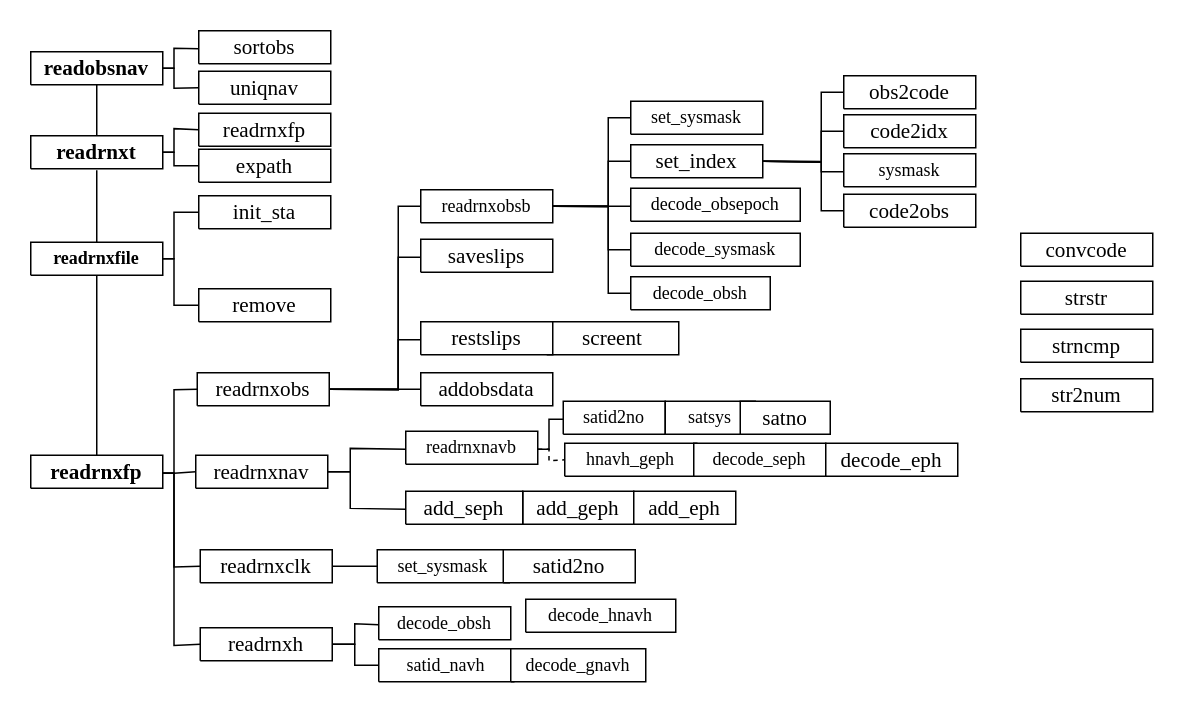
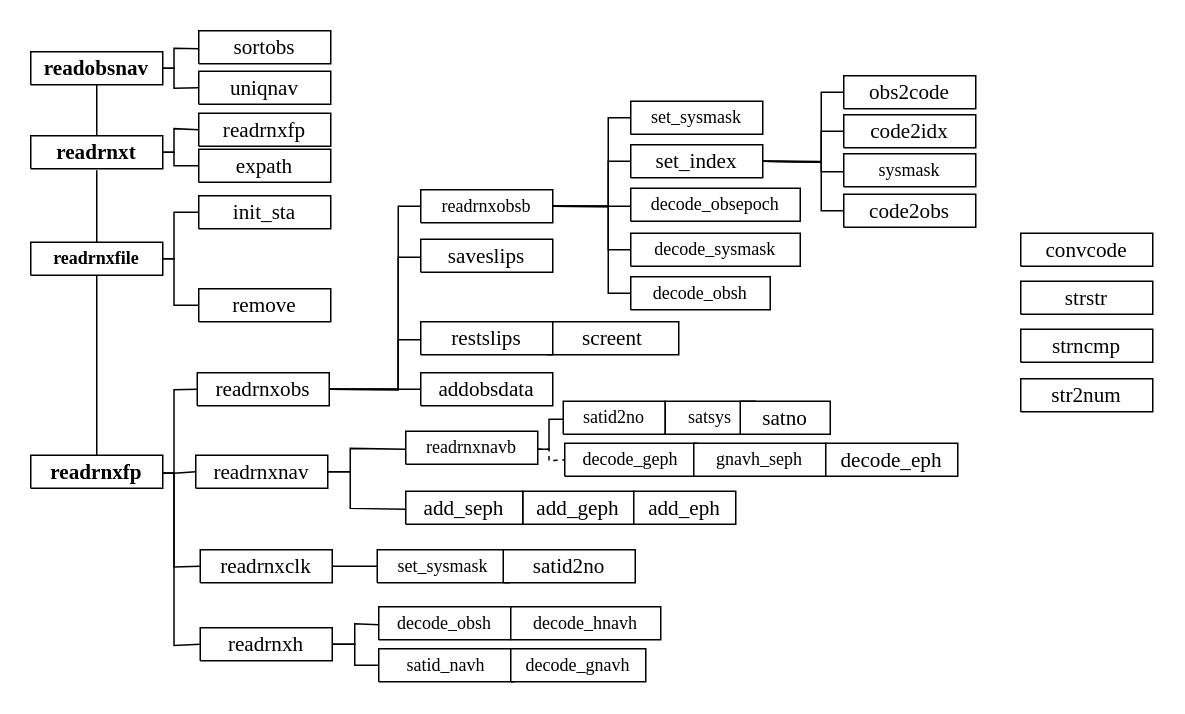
- <mxCell id="45" value="&lt;div style=&quot;&quot;&gt;&lt;font style=&quot;color: rgb(0, 0, 0); direction: ltr; letter-spacing: 0px; line-height: 120%; opacity: 1;&quot;&gt;&lt;font style=&quot;font-size: 12px;&quot;&gt;hnavh_geph&lt;/font&gt;&lt;br&gt;&lt;/font&gt;&lt;/div&gt;" style="verticalAlign=middle;align=center;overflow=width;vsdxID=161;fillColor=#FFFFFF;gradientColor=none;shape=stencil(nZBLDoAgDERP0z3SIyjew0SURgSD+Lu9kMZoXLhwN9O+tukAlrNpJg1SzDH4QW/URgNYgZTkjA4UkwJUgGXng+6DX1zLfmoymdXo17xh5zmRJ6Q42BWCfc2oJfdAr+Yv+AP9Cb7OJ3H/2JG1HNGz/84klThPVCc=);strokeColor=#000000;spacingTop=-1;spacingBottom=-1;spacingLeft=-1;spacingRight=-1;points=[[1,0.5,0],[0.5,0.5,0],[0.5,0,0]];labelBackgroundColor=none;rounded=0;html=1;whiteSpace=wrap;fontFamily=Lucida Console;" parent="1" vertex="1"><mxGeometry x="376" y="295" width="88" height="22" as="geometry" /></mxCell>
+ <mxCell id="45" value="&lt;div style=&quot;&quot;&gt;&lt;font style=&quot;color: rgb(0, 0, 0); direction: ltr; letter-spacing: 0px; line-height: 120%; opacity: 1;&quot;&gt;&lt;font style=&quot;font-size: 12px;&quot;&gt;decode_geph&lt;/font&gt;&lt;br&gt;&lt;/font&gt;&lt;/div&gt;" style="verticalAlign=middle;align=center;overflow=width;vsdxID=161;fillColor=#FFFFFF;gradientColor=none;shape=stencil(nZBLDoAgDERP0z3SIyjew0SURgSD+Lu9kMZoXLhwN9O+tukAlrNpJg1SzDH4QW/URgNYgZTkjA4UkwJUgGXng+6DX1zLfmoymdXo17xh5zmRJ6Q42BWCfc2oJfdAr+Yv+AP9Cb7OJ3H/2JG1HNGz/84klThPVCc=);strokeColor=#000000;spacingTop=-1;spacingBottom=-1;spacingLeft=-1;spacingRight=-1;points=[[1,0.5,0],[0.5,0.5,0],[0.5,0,0]];labelBackgroundColor=none;rounded=0;html=1;whiteSpace=wrap;fontFamily=Lucida Console;" parent="1" vertex="1"><mxGeometry x="376" y="295" width="88" height="22" as="geometry" /></mxCell>
- <mxCell id="46" value="&lt;div style=&quot;&quot;&gt;&lt;font style=&quot;color: rgb(0, 0, 0); direction: ltr; letter-spacing: 0px; line-height: 120%; opacity: 1;&quot;&gt;&lt;font style=&quot;font-size: 12px;&quot;&gt;decode_seph&lt;/font&gt;&lt;br&gt;&lt;/font&gt;&lt;/div&gt;" style="verticalAlign=middle;align=center;overflow=width;vsdxID=162;fillColor=#FFFFFF;gradientColor=none;shape=stencil(nZBLDoAgDERP0z3SIyjew0SURgSD+Lu9kMZoXLhwN9O+tukAlrNpJg1SzDH4QW/URgNYgZTkjA4UkwJUgGXng+6DX1zLfmoymdXo17xh5zmRJ6Q42BWCfc2oJfdAr+Yv+AP9Cb7OJ3H/2JG1HNGz/84klThPVCc=);strokeColor=#000000;spacingTop=-1;spacingBottom=-1;spacingLeft=-1;spacingRight=-1;points=[[1,0.5,0],[0.5,0.5,0],[0.5,0,0]];labelBackgroundColor=none;rounded=0;html=1;whiteSpace=wrap;fontFamily=Lucida Console;" parent="1" vertex="1"><mxGeometry x="462" y="295" width="88" height="22" as="geometry" /></mxCell>
+ <mxCell id="46" value="&lt;div style=&quot;&quot;&gt;&lt;font style=&quot;color: rgb(0, 0, 0); direction: ltr; letter-spacing: 0px; line-height: 120%; opacity: 1;&quot;&gt;&lt;font style=&quot;font-size: 12px;&quot;&gt;gnavh_seph&lt;/font&gt;&lt;br&gt;&lt;/font&gt;&lt;/div&gt;" style="verticalAlign=middle;align=center;overflow=width;vsdxID=162;fillColor=#FFFFFF;gradientColor=none;shape=stencil(nZBLDoAgDERP0z3SIyjew0SURgSD+Lu9kMZoXLhwN9O+tukAlrNpJg1SzDH4QW/URgNYgZTkjA4UkwJUgGXng+6DX1zLfmoymdXo17xh5zmRJ6Q42BWCfc2oJfdAr+Yv+AP9Cb7OJ3H/2JG1HNGz/84klThPVCc=);strokeColor=#000000;spacingTop=-1;spacingBottom=-1;spacingLeft=-1;spacingRight=-1;points=[[1,0.5,0],[0.5,0.5,0],[0.5,0,0]];labelBackgroundColor=none;rounded=0;html=1;whiteSpace=wrap;fontFamily=Lucida Console;" parent="1" vertex="1"><mxGeometry x="462" y="295" width="88" height="22" as="geometry" /></mxCell>
- <mxCell id="16" value="&lt;div style=&quot;&quot;&gt;&lt;font style=&quot;color: rgb(0, 0, 0); direction: ltr; letter-spacing: 0px; line-height: 120%; opacity: 1;&quot;&gt;&lt;font style=&quot;font-size: 12px;&quot;&gt;decode_hnavh&lt;/font&gt;&lt;br&gt;&lt;/font&gt;&lt;/div&gt;" style="verticalAlign=middle;align=center;overflow=width;vsdxID=93;fillColor=#FFFFFF;gradientColor=none;shape=stencil(nZBLDoAgDERP0z3SIyjew0SURgSD+Lu9kMZoXLhwN9O+tukAlrNpJg1SzDH4QW/URgNYgZTkjA4UkwJUgGXng+6DX1zLfmoymdXo17xh5zmRJ6Q42BWCfc2oJfdAr+Yv+AP9Cb7OJ3H/2JG1HNGz/84klThPVCc=);strokeColor=#000000;spacingTop=-1;spacingBottom=-1;spacingLeft=-1;spacingRight=-1;points=[[0,0.5,0],[1,0.5,0],[0.5,1,0],[0.5,0,0]];labelBackgroundColor=none;rounded=0;html=1;whiteSpace=wrap;fontFamily=Lucida Console;" parent="1" vertex="1"><mxGeometry x="350" y="399" width="100" height="22" as="geometry" /></mxCell>
+ <mxCell id="16" value="&lt;div style=&quot;&quot;&gt;&lt;font style=&quot;color: rgb(0, 0, 0); direction: ltr; letter-spacing: 0px; line-height: 120%; opacity: 1;&quot;&gt;&lt;font style=&quot;font-size: 12px;&quot;&gt;decode_hnavh&lt;/font&gt;&lt;br&gt;&lt;/font&gt;&lt;/div&gt;" style="verticalAlign=middle;align=center;overflow=width;vsdxID=93;fillColor=#FFFFFF;gradientColor=none;shape=stencil(nZBLDoAgDERP0z3SIyjew0SURgSD+Lu9kMZoXLhwN9O+tukAlrNpJg1SzDH4QW/URgNYgZTkjA4UkwJUgGXng+6DX1zLfmoymdXo17xh5zmRJ6Q42BWCfc2oJfdAr+Yv+AP9Cb7OJ3H/2JG1HNGz/84klThPVCc=);strokeColor=#000000;spacingTop=-1;spacingBottom=-1;spacingLeft=-1;spacingRight=-1;points=[[0,0.5,0],[1,0.5,0],[0.5,1,0],[0.5,0,0]];labelBackgroundColor=none;rounded=0;html=1;whiteSpace=wrap;fontFamily=Lucida Console;" parent="1" vertex="1"><mxGeometry x="340" y="404" width="100" height="22" as="geometry" /></mxCell>
